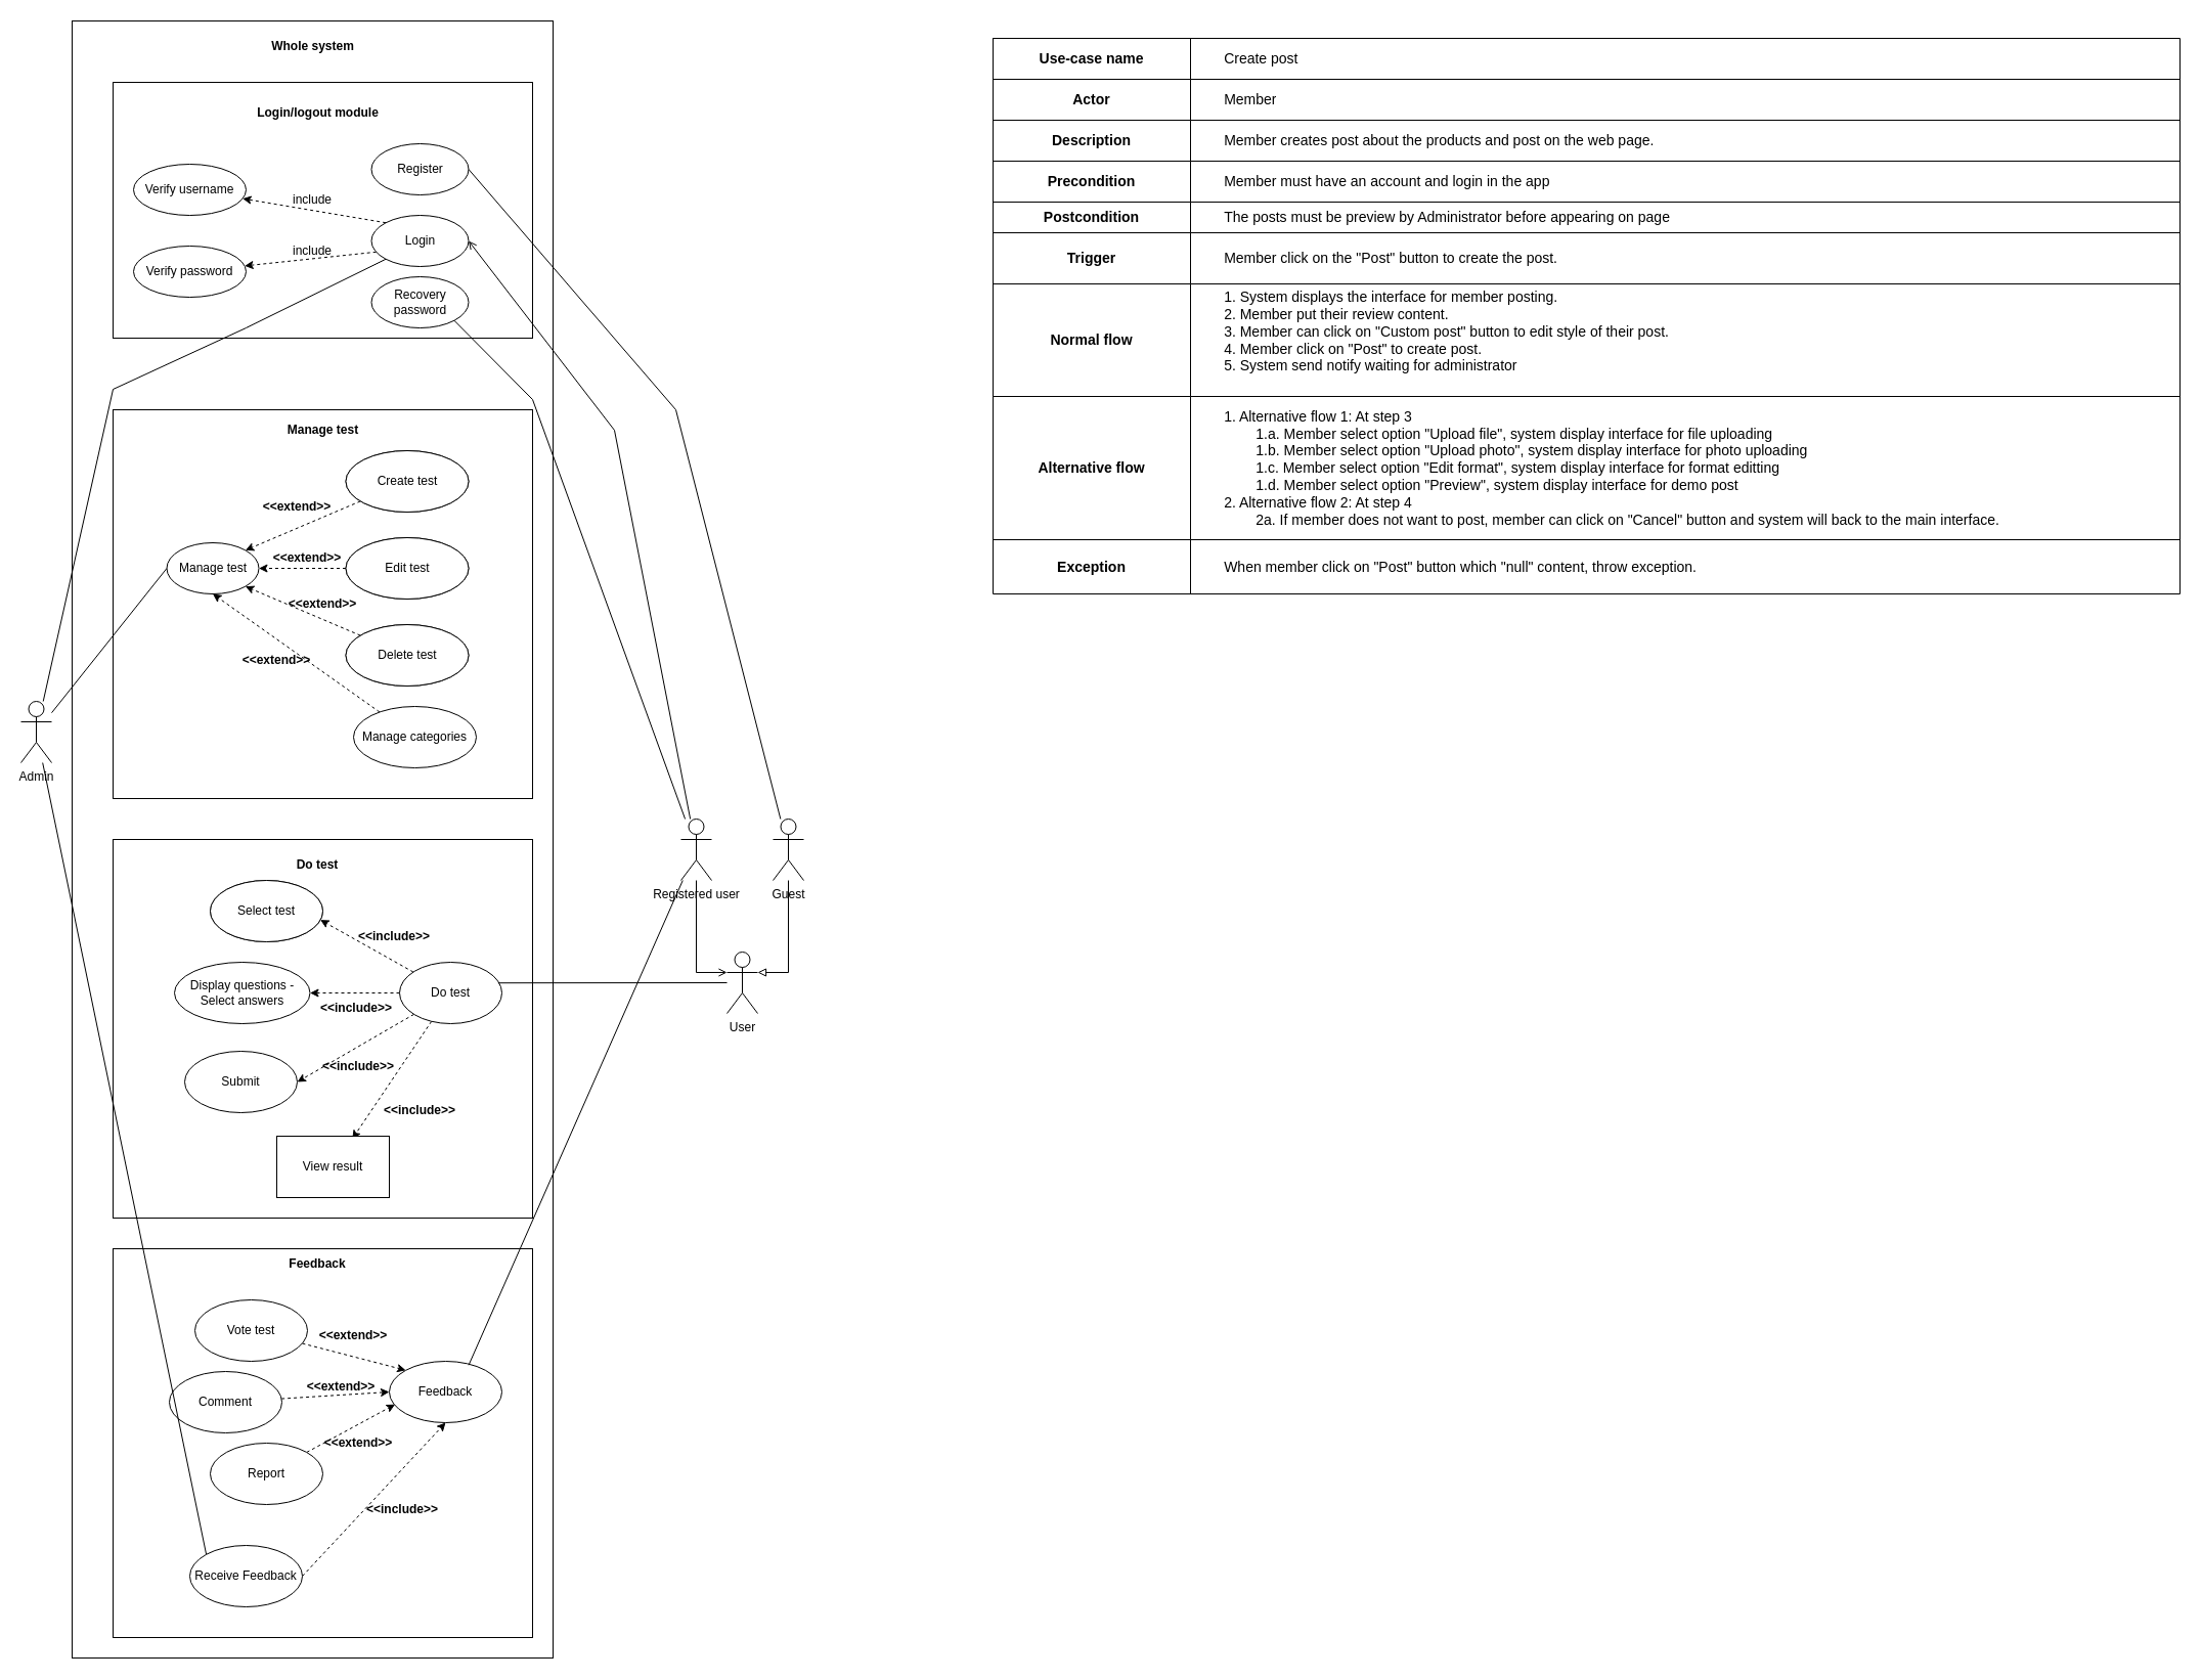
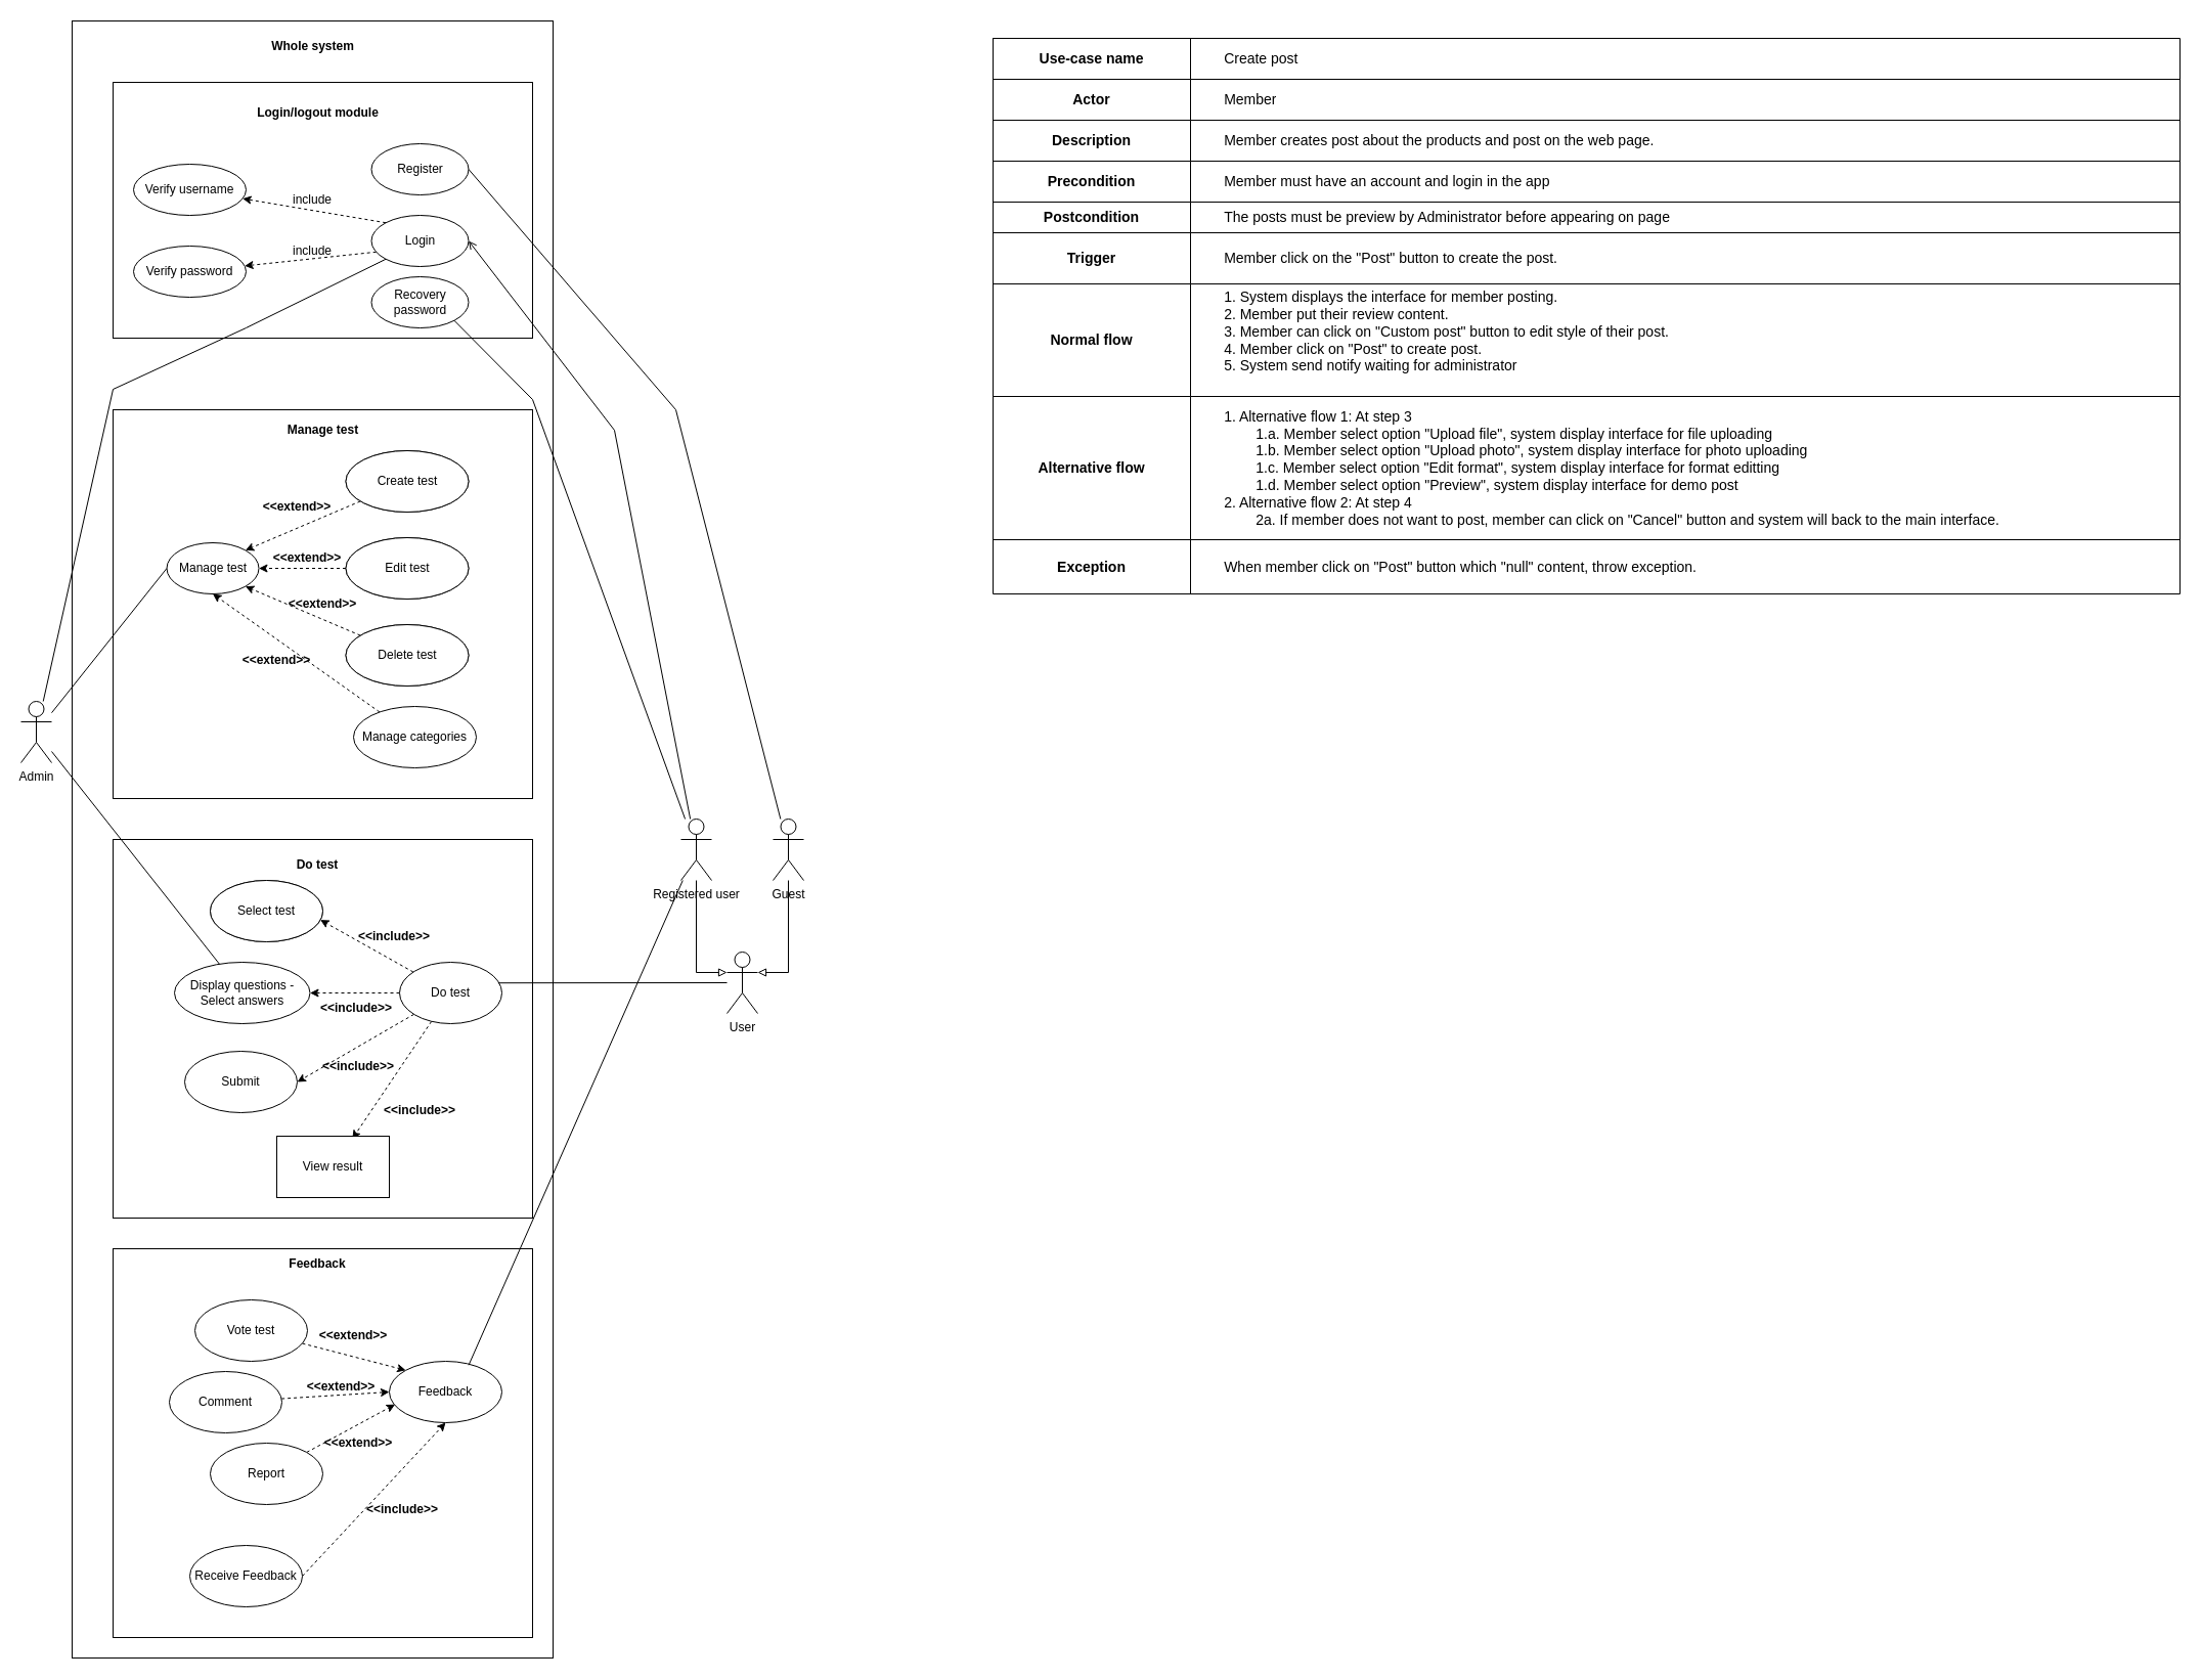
- <mxCell id="5" style="edgeStyle=none;rounded=0;orthogonalLoop=1;jettySize=auto;html=1;entryX=0;entryY=0.333;entryDx=0;entryDy=0;entryPerimeter=0;fontSize=12;endArrow=open;endFill=0;" edge="1" parent="1" source="6" target="31"><mxGeometry relative="1" as="geometry"><Array as="points"><mxPoint x="680" y="950" /></Array></mxGeometry></mxCell>
+ <mxCell id="5" style="edgeStyle=none;rounded=0;orthogonalLoop=1;jettySize=auto;html=1;entryX=0;entryY=0.333;entryDx=0;entryDy=0;entryPerimeter=0;fontSize=12;endArrow=block;endFill=0;" edge="1" parent="1" source="6" target="31"><mxGeometry relative="1" as="geometry"><Array as="points"><mxPoint x="680" y="950" /></Array></mxGeometry></mxCell>
- <mxCell id="58" style="edgeStyle=none;rounded=0;orthogonalLoop=1;jettySize=auto;html=1;entryX=0;entryY=0;entryDx=0;entryDy=0;fontSize=12;endArrow=none;endFill=0;" edge="1" parent="1" source="4" target="57"><mxGeometry relative="1" as="geometry" /></mxCell>
+ <mxCell id="58" style="edgeStyle=none;rounded=0;orthogonalLoop=1;jettySize=auto;html=1;fontSize=12;endArrow=none;endFill=0;" edge="1" parent="1" source="4" target="39"><mxGeometry relative="1" as="geometry" /></mxCell>
